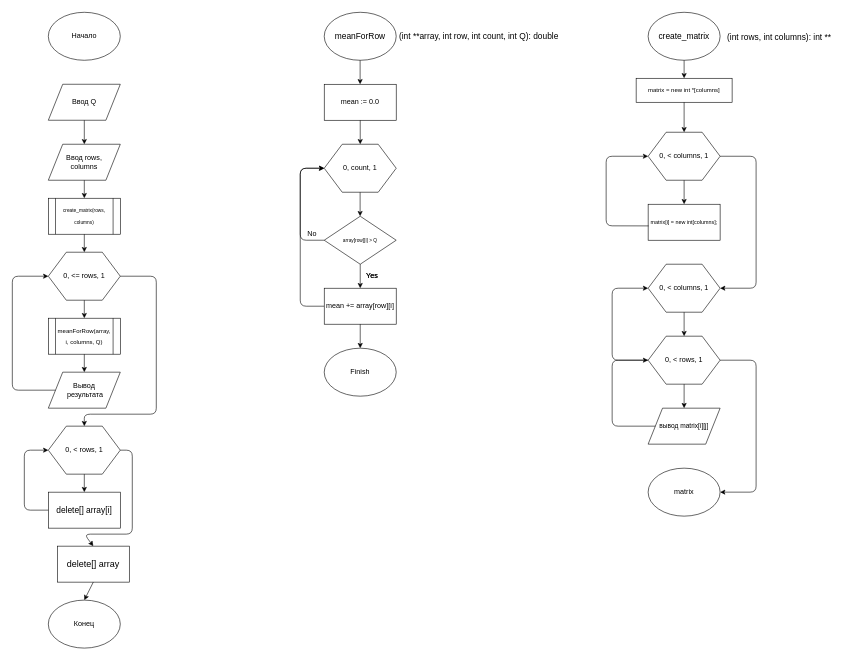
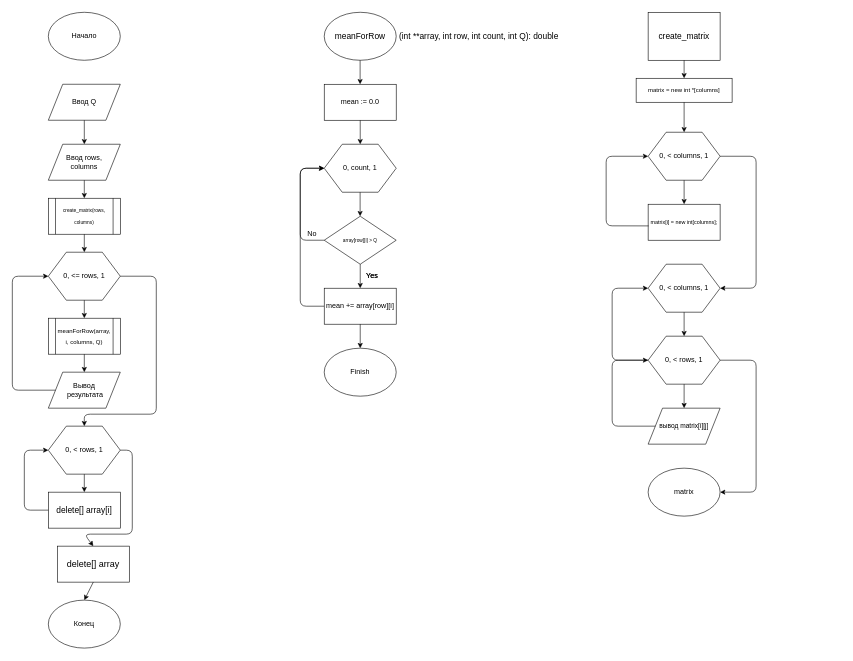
- <mxCell id="19" value="&lt;div style=&quot;font-size: 14px ; line-height: 19px&quot;&gt;&lt;span style=&quot;background-color: rgb(255 , 255 , 255)&quot;&gt;create_matrix&lt;/span&gt;&lt;/div&gt;" style="ellipse;whiteSpace=wrap;html=1;" vertex="1" parent="1"><mxGeometry x="1080" y="20" width="120" height="80" as="geometry" /></mxCell>
+ <mxCell id="19" value="&lt;div style=&quot;font-size: 14px ; line-height: 19px&quot;&gt;&lt;span style=&quot;background-color: rgb(255 , 255 , 255)&quot;&gt;create_matrix&lt;/span&gt;&lt;/div&gt;" style="whiteSpace=wrap;html=1;rounded=0;" vertex="1" parent="1"><mxGeometry x="1080" y="20" width="120" height="80" as="geometry" /></mxCell>
- <mxCell id="20" value="&lt;div style=&quot;font-weight: normal ; font-size: 14px ; line-height: 19px&quot;&gt;&lt;div&gt;&lt;span style=&quot;background-color: rgb(255 , 255 , 255)&quot;&gt;(int rows, int columns):&amp;nbsp;int **&lt;/span&gt;&lt;/div&gt;&lt;/div&gt;" style="text;whiteSpace=wrap;html=1;" vertex="1" parent="1"><mxGeometry x="1210" y="45" width="190" height="30" as="geometry" /></mxCell>
